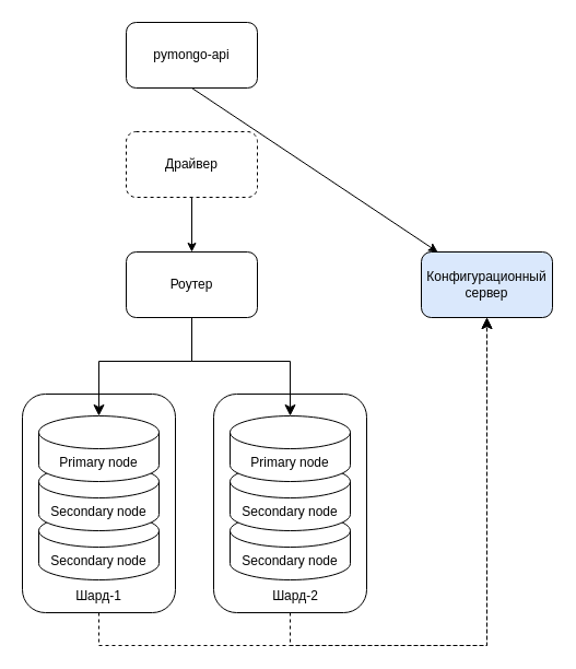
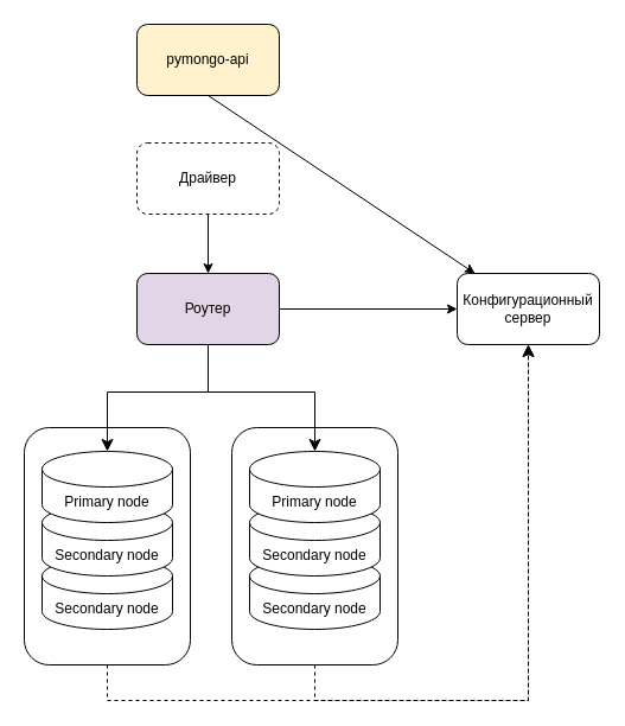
- <mxCell id="3" value="pymongo-api" style="rounded=1;whiteSpace=wrap;html=1;" parent="1" vertex="1"><mxGeometry x="115" y="20" width="120" height="60" as="geometry" /></mxCell>
+ <mxCell id="3" value="pymongo-api" style="rounded=1;whiteSpace=wrap;html=1;fillColor=#fff2cc;" parent="1" vertex="1"><mxGeometry x="115" y="20" width="120" height="60" as="geometry" /></mxCell>
- <mxCell id="5" value="Роутер" style="rounded=1;whiteSpace=wrap;html=1;" parent="1" vertex="1"><mxGeometry x="115" y="230" width="120" height="60" as="geometry" /></mxCell>
+ <mxCell id="5" value="Роутер" style="rounded=1;whiteSpace=wrap;html=1;fillColor=#e1d5e7;" parent="1" vertex="1"><mxGeometry x="115" y="230" width="120" height="60" as="geometry" /></mxCell>
+ <mxCell id="9" value="" style="endArrow=classic;html=1;rounded=0;exitX=1;exitY=0.5;exitDx=0;exitDy=0;entryX=0;entryY=0.5;entryDx=0;entryDy=0;" parent="1" source="5" target="8" edge="1"><mxGeometry width="50" height="50" relative="1" as="geometry"><mxPoint x="245" y="540" as="sourcePoint" /><mxPoint x="295" y="490" as="targetPoint" /></mxGeometry></mxCell>
- <mxCell id="8" value="Конфигурационный сервер" style="rounded=1;whiteSpace=wrap;html=1;fillColor=#dae8fc;" parent="1" vertex="1"><mxGeometry x="385" y="230" width="120" height="60" as="geometry" /></mxCell>
+ <mxCell id="8" value="Конфигурационный сервер" style="rounded=1;whiteSpace=wrap;html=1;" parent="1" vertex="1"><mxGeometry x="385" y="230" width="120" height="60" as="geometry" /></mxCell>
- <mxCell id="17" value="Шард-1" style="text;html=1;align=center;verticalAlign=middle;whiteSpace=wrap;rounded=0;" parent="1" vertex="1"><mxGeometry x="60" y="530" width="60" height="30" as="geometry" /></mxCell>
- <mxCell id="23" value="Шард-2" style="text;html=1;align=center;verticalAlign=middle;whiteSpace=wrap;rounded=0;" parent="1" vertex="1"><mxGeometry x="240" y="530" width="60" height="30" as="geometry" /></mxCell>
